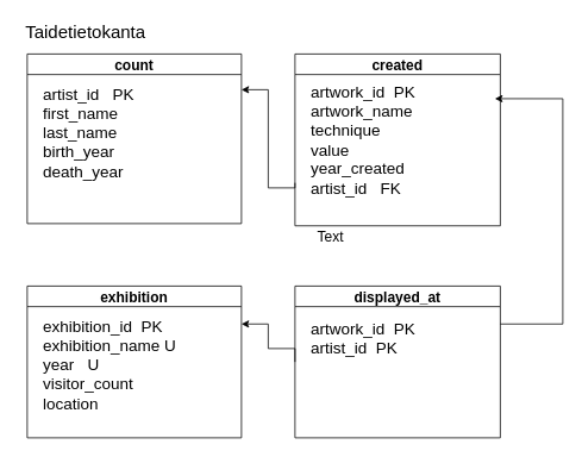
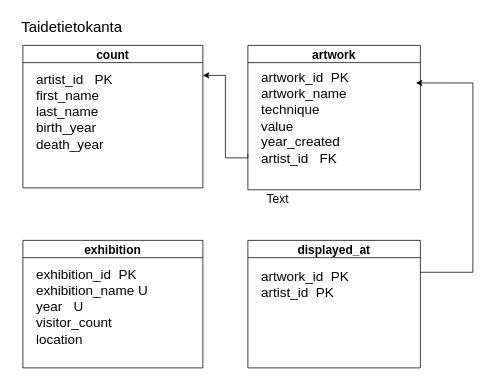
- <mxCell id="6" value="created" style="swimlane;fontSize=16;" vertex="1" parent="1"><mxGeometry x="330" y="60" width="230" height="192.5" as="geometry" /></mxCell>
+ <mxCell id="6" value="artwork" style="swimlane;fontSize=16;" vertex="1" parent="1"><mxGeometry x="330" y="60" width="230" height="192.5" as="geometry" /></mxCell>
- <mxCell id="2" style="edgeStyle=orthogonalEdgeStyle;rounded=0;orthogonalLoop=1;jettySize=auto;html=1;exitX=0;exitY=0.5;exitDx=0;exitDy=0;entryX=1;entryY=0.25;entryDx=0;entryDy=0;fontSize=16;" edge="1" parent="1" source="3" target="8"><mxGeometry relative="1" as="geometry"><Array as="points"><mxPoint x="330" y="390" /><mxPoint x="300" y="390" /><mxPoint x="300" y="363" /></Array></mxGeometry></mxCell>
